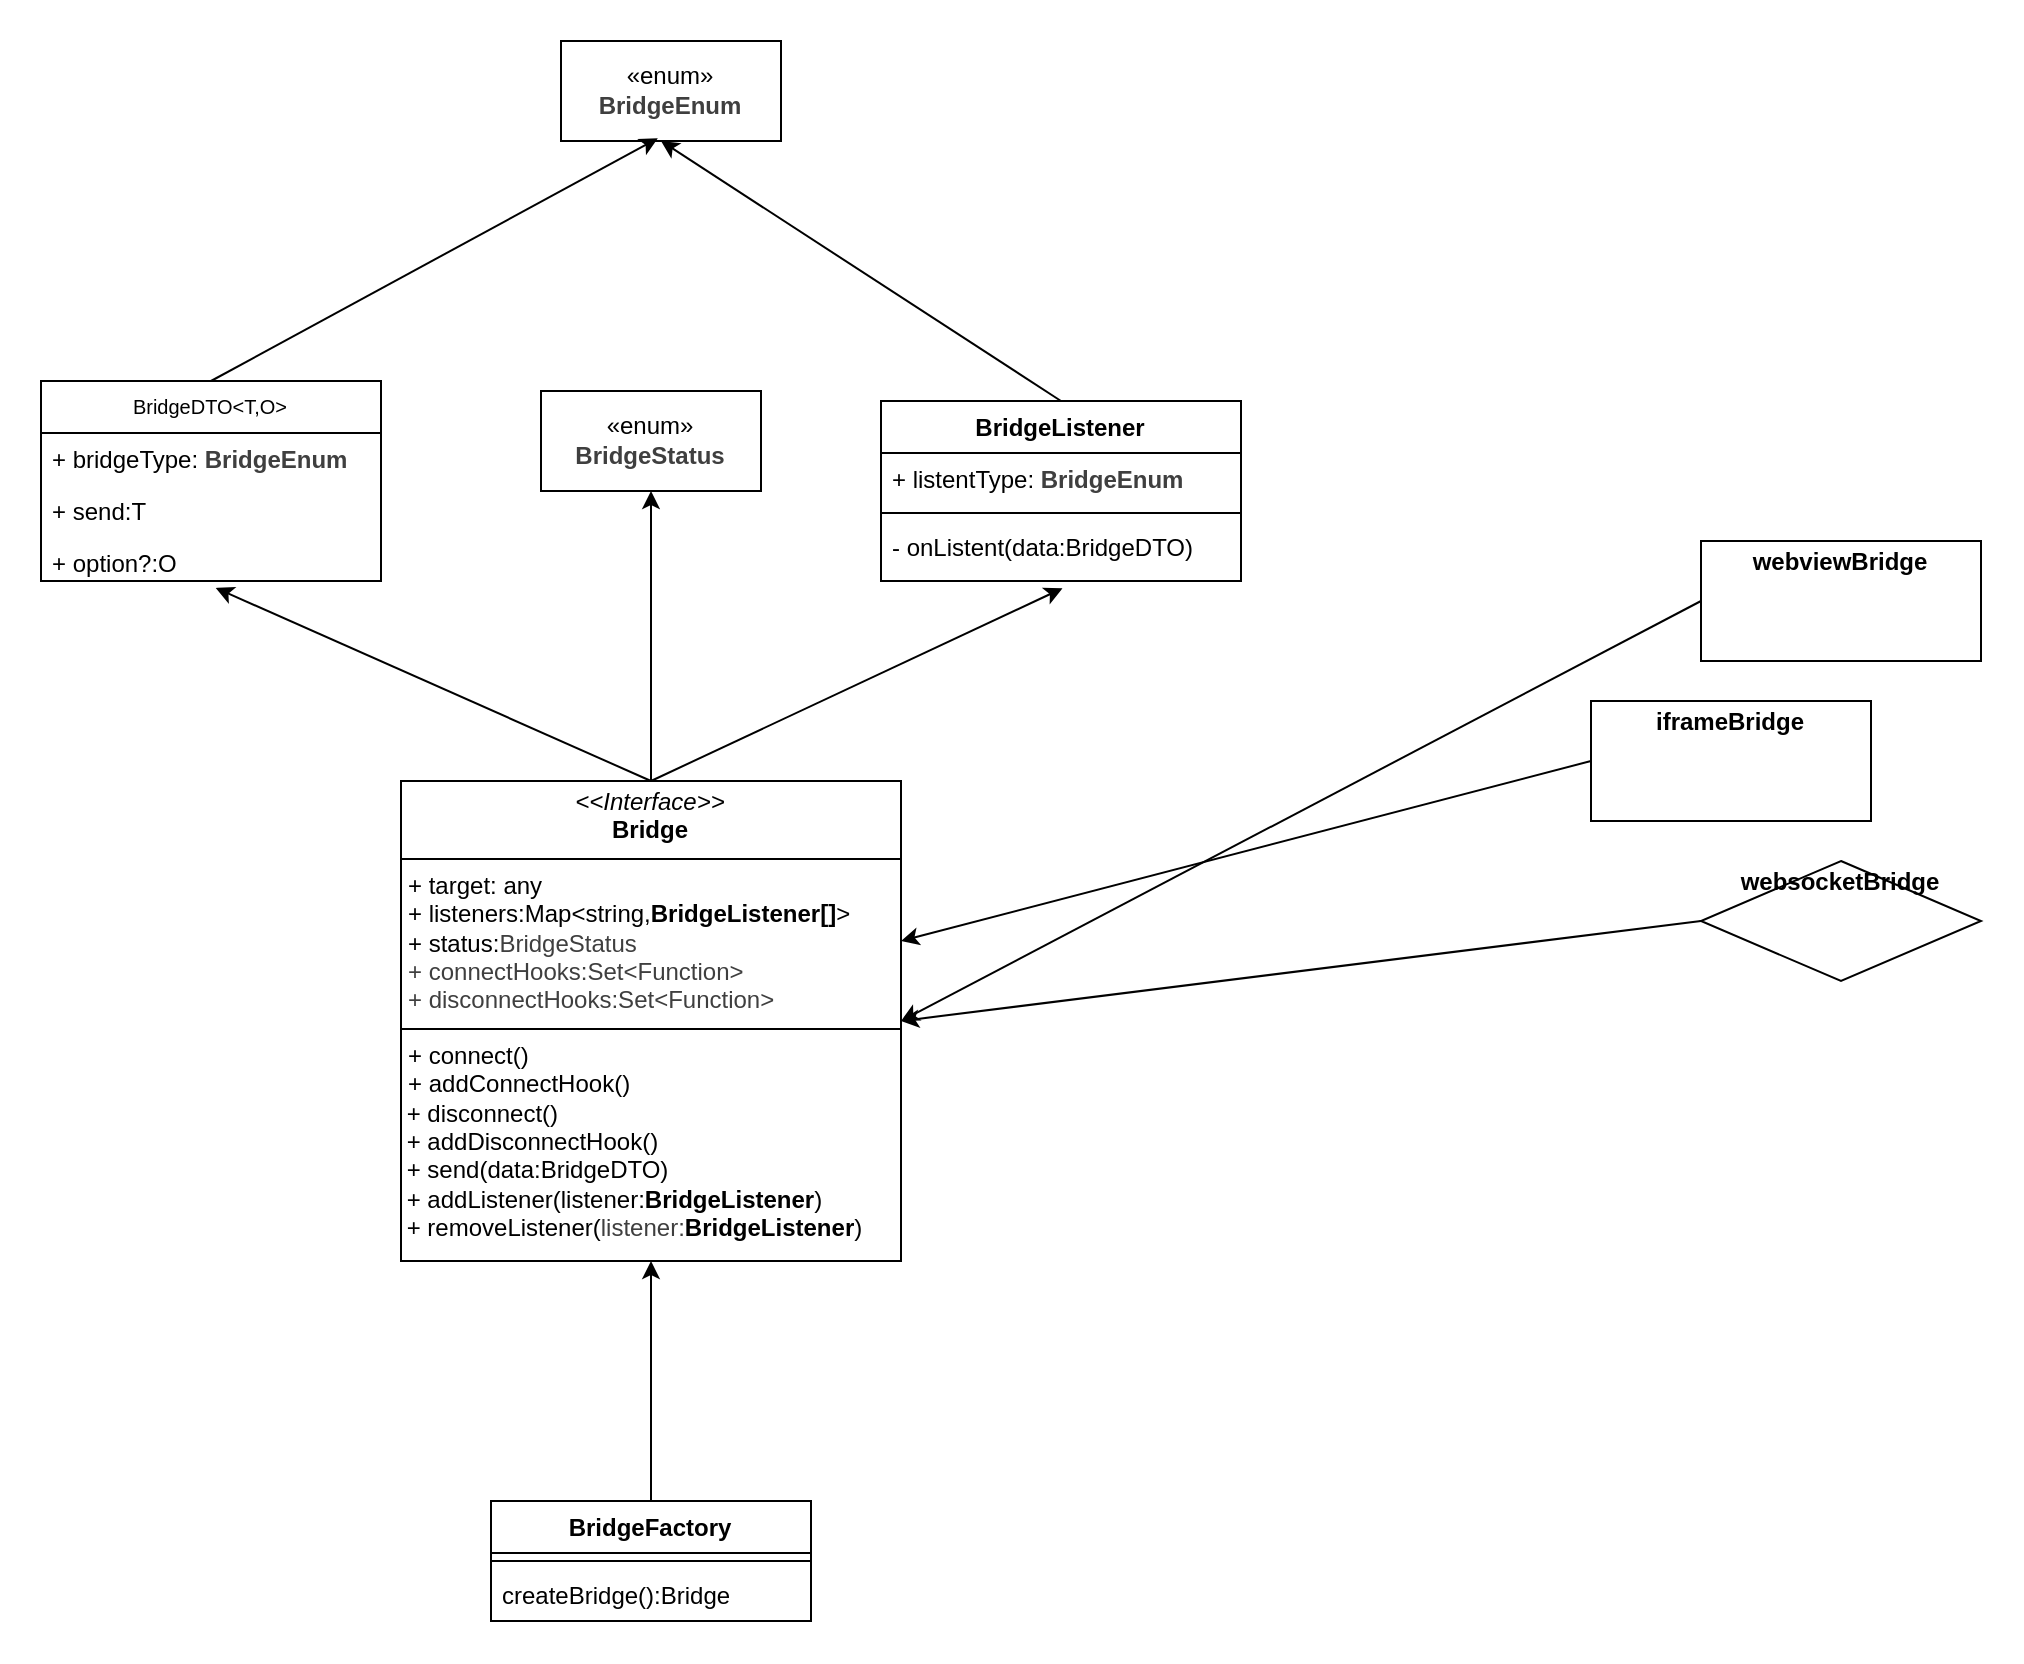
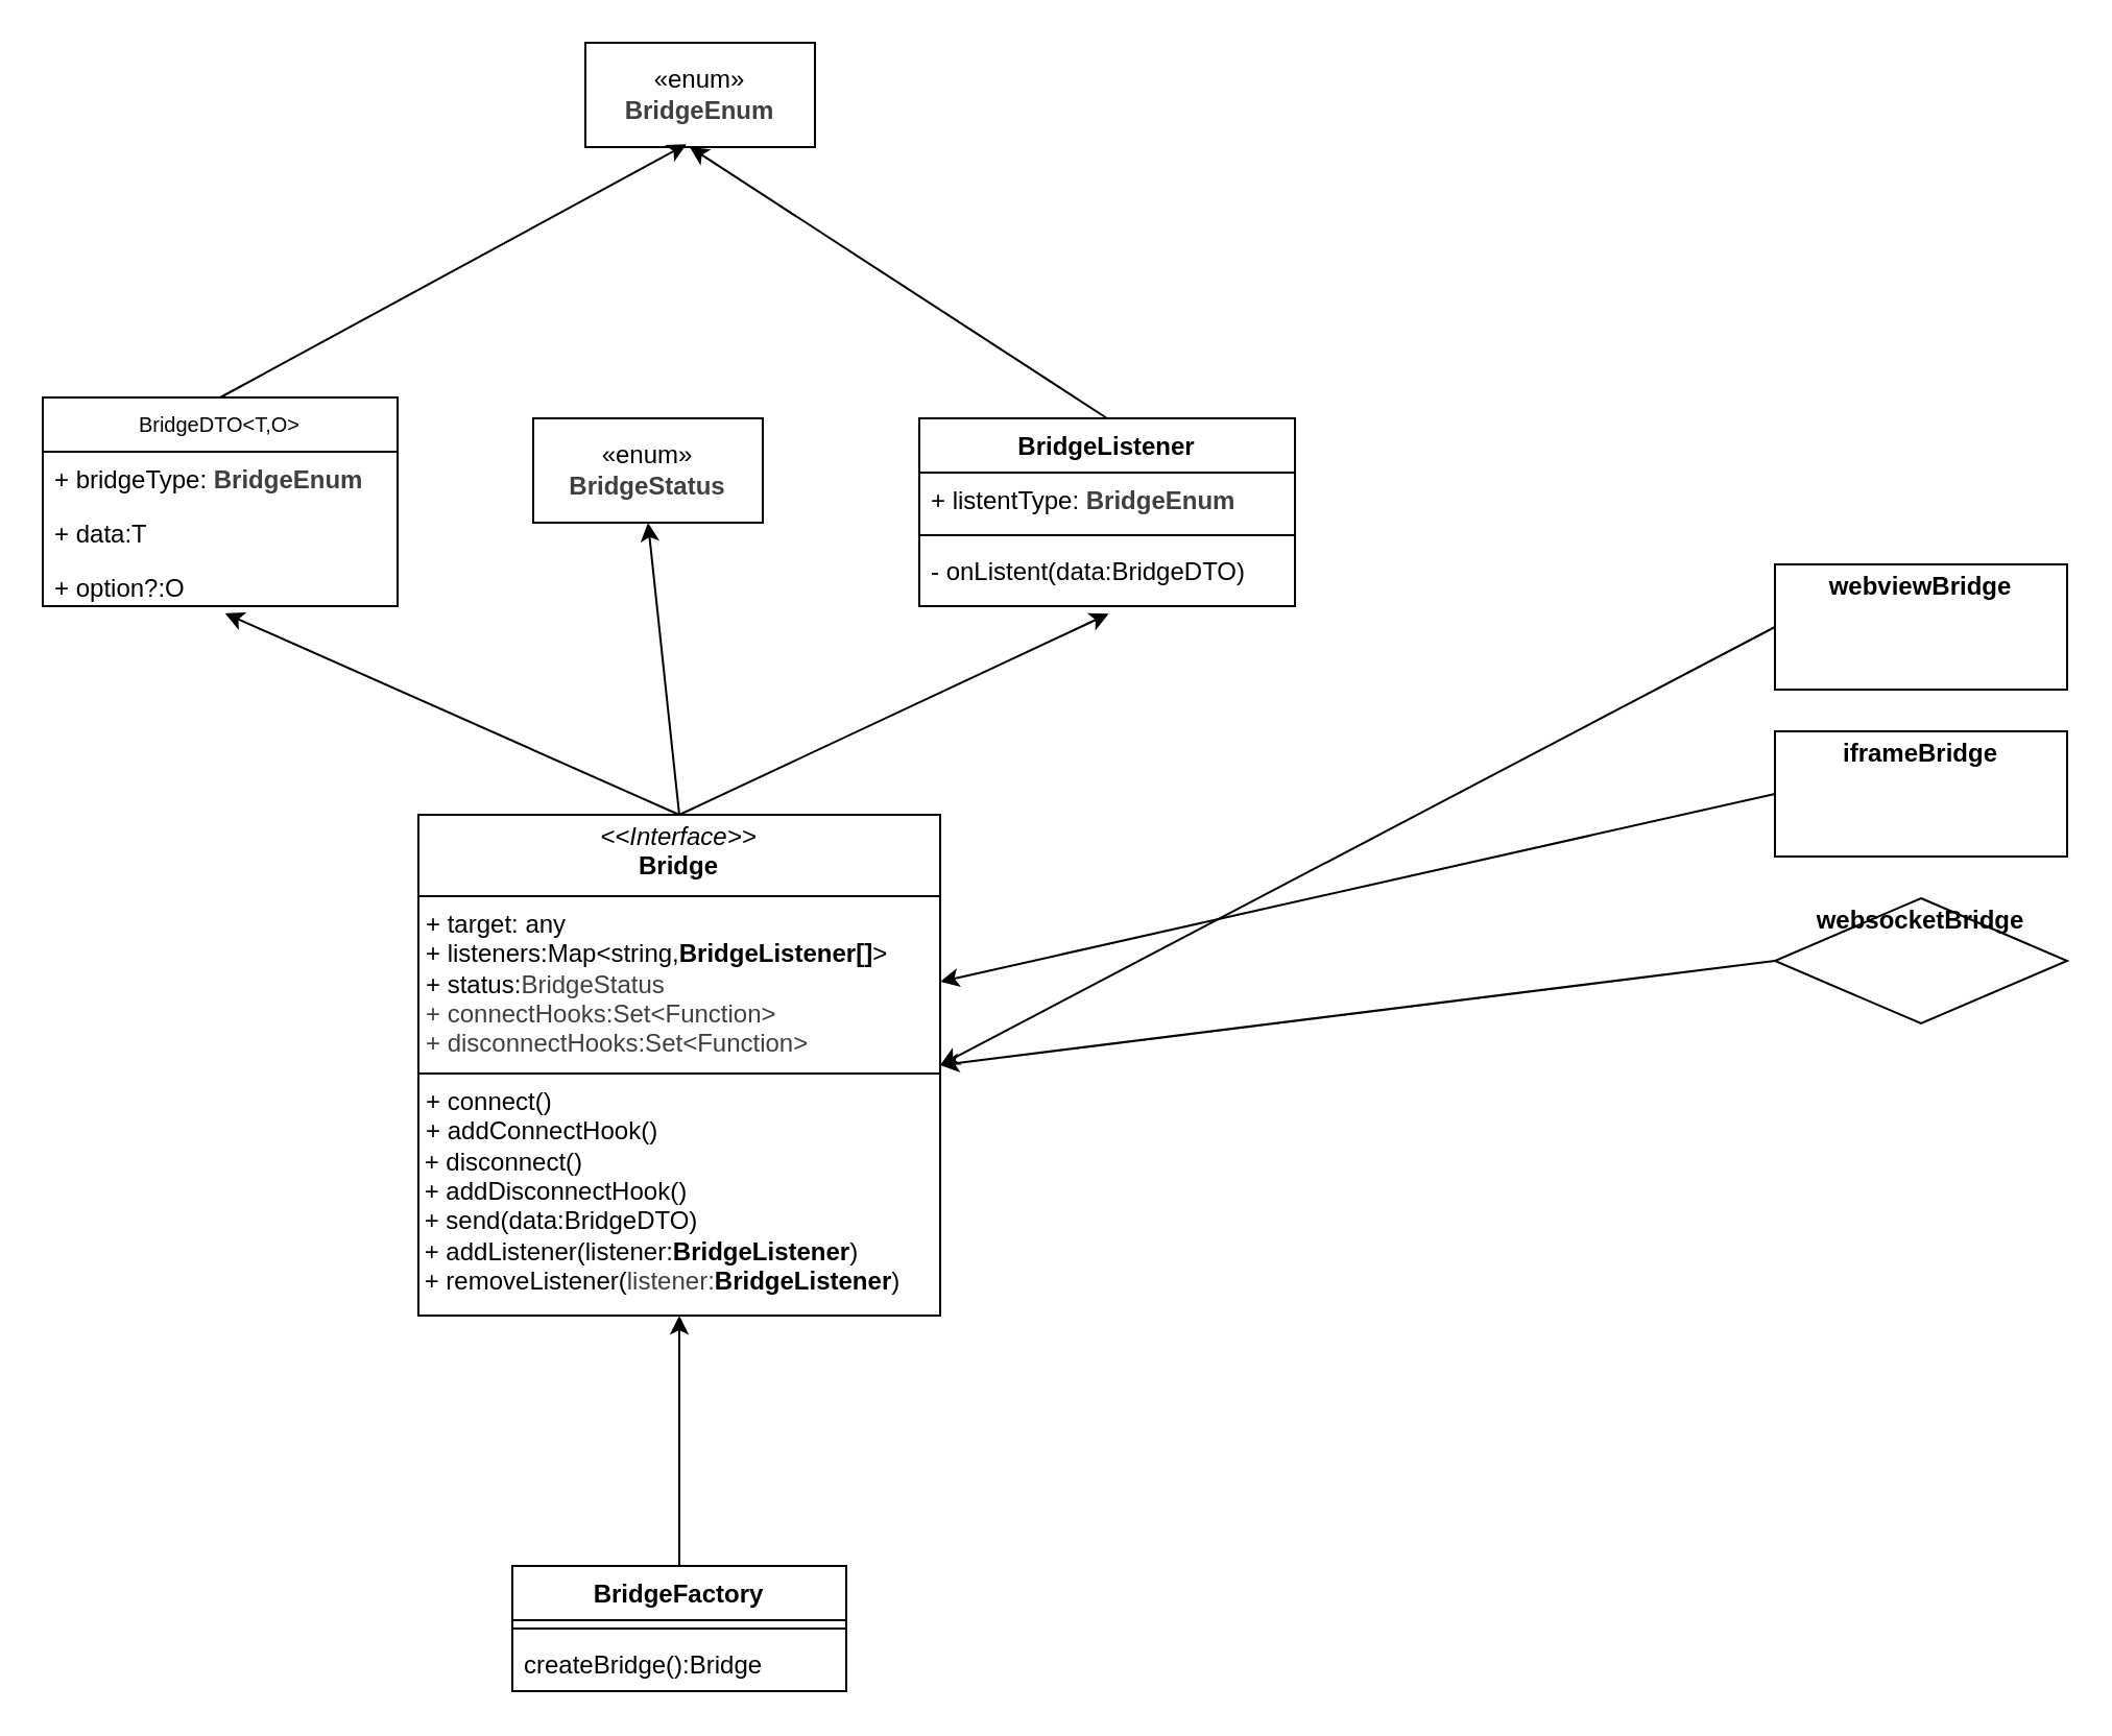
- <mxCell id="27" value="«enum»&lt;br&gt;&lt;b style=&quot;color: rgb(63, 63, 63);&quot;&gt;BridgeStatus&lt;/b&gt;" style="html=1;whiteSpace=wrap;" vertex="1" parent="1"><mxGeometry x="270" y="195" width="110" height="50" as="geometry" /></mxCell>
+ <mxCell id="27" value="«enum»&lt;br&gt;&lt;b style=&quot;color: rgb(63, 63, 63);&quot;&gt;BridgeStatus&lt;/b&gt;" style="html=1;whiteSpace=wrap;" vertex="1" parent="1"><mxGeometry x="255" y="200" width="110" height="50" as="geometry" /></mxCell>
- <mxCell id="4" value="+ send:T" style="text;strokeColor=none;fillColor=none;align=left;verticalAlign=top;spacingLeft=4;spacingRight=4;overflow=hidden;rotatable=0;points=[[0,0.5],[1,0.5]];portConstraint=eastwest;whiteSpace=wrap;html=1;" vertex="1" parent="2"><mxGeometry y="52" width="170" height="26" as="geometry" /></mxCell>
+ <mxCell id="4" value="+ data:T" style="text;strokeColor=none;fillColor=none;align=left;verticalAlign=top;spacingLeft=4;spacingRight=4;overflow=hidden;rotatable=0;points=[[0,0.5],[1,0.5]];portConstraint=eastwest;whiteSpace=wrap;html=1;" vertex="1" parent="2"><mxGeometry y="52" width="170" height="26" as="geometry" /></mxCell>
- <mxCell id="22" value="&lt;p style=&quot;margin:0px;margin-top:4px;text-align:center;&quot;&gt;&lt;b&gt;iframeBridge&lt;/b&gt;&lt;/p&gt;" style="verticalAlign=top;align=left;overflow=fill;html=1;whiteSpace=wrap;" vertex="1" parent="1"><mxGeometry x="795" y="350" width="140" height="60" as="geometry" /></mxCell>
+ <mxCell id="22" value="&lt;p style=&quot;margin:0px;margin-top:4px;text-align:center;&quot;&gt;&lt;b&gt;iframeBridge&lt;/b&gt;&lt;/p&gt;" style="verticalAlign=top;align=left;overflow=fill;html=1;whiteSpace=wrap;" vertex="1" parent="1"><mxGeometry x="850" y="350" width="140" height="60" as="geometry" /></mxCell>
